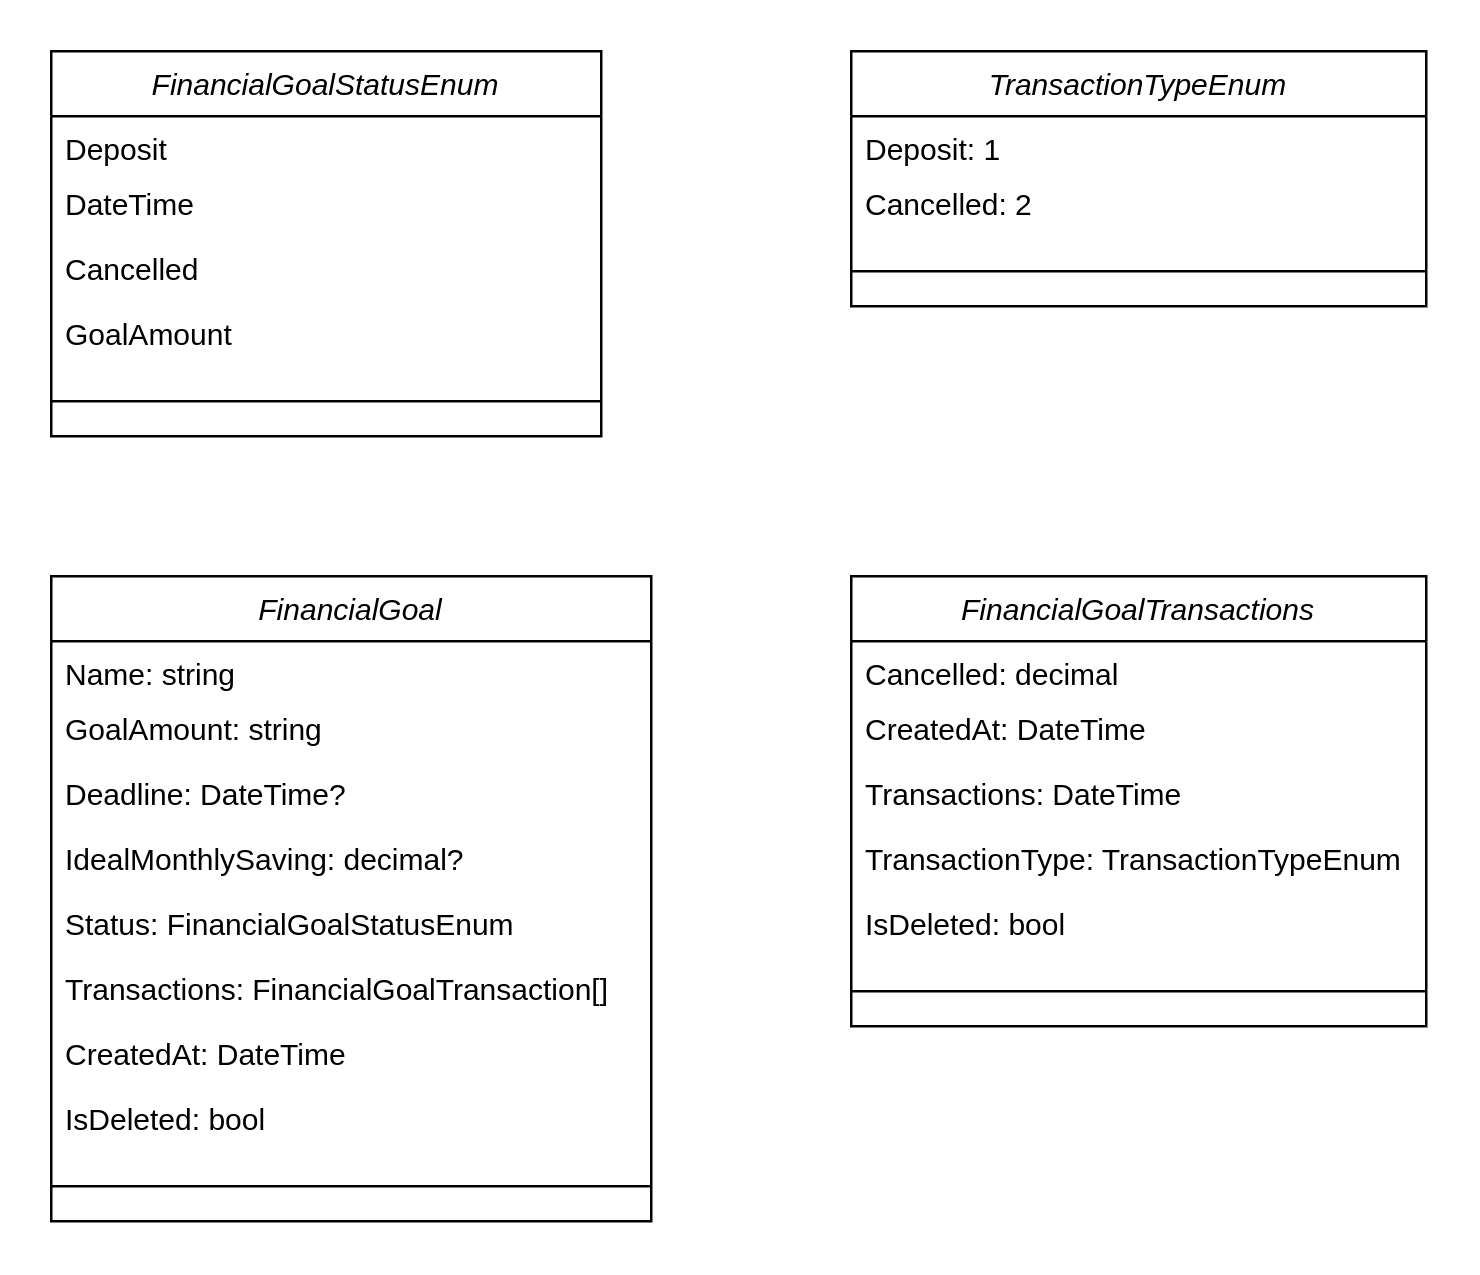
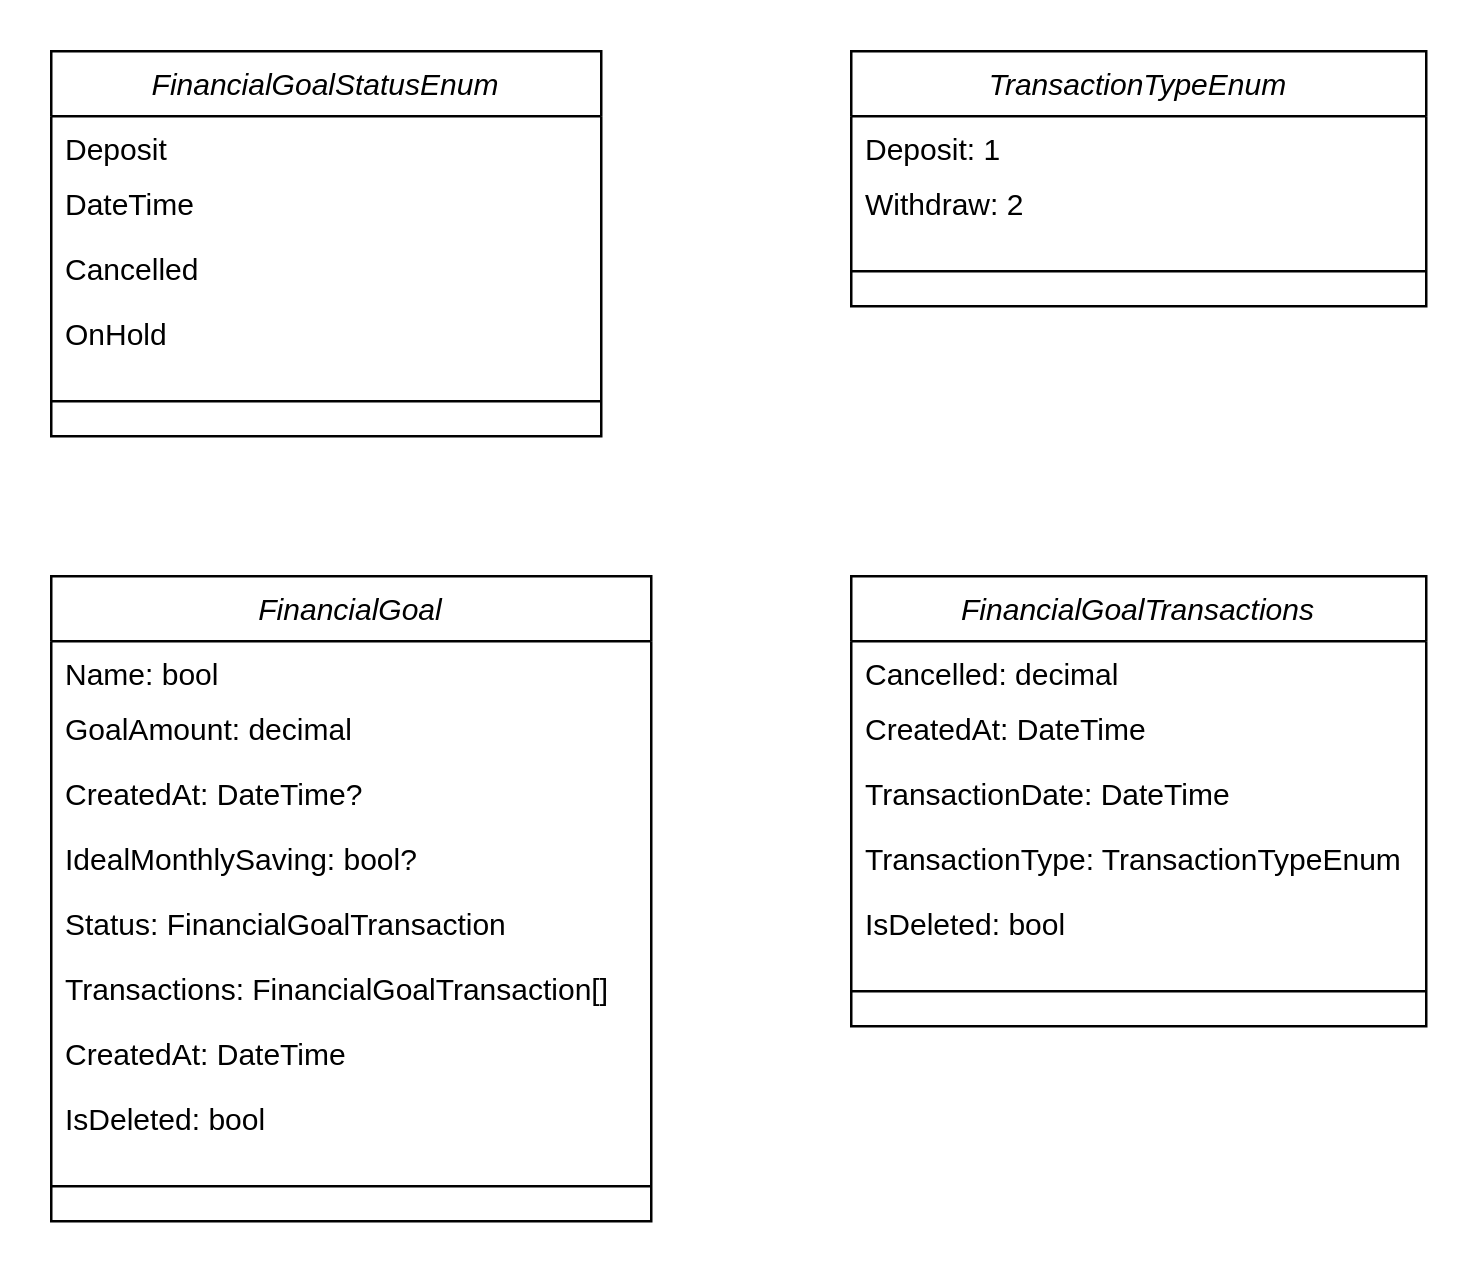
- <mxCell id="27" value="Cancelled: 2" style="text;align=left;verticalAlign=top;spacingLeft=4;spacingRight=4;overflow=hidden;rotatable=0;points=[[0,0.5],[1,0.5]];portConstraint=eastwest;rounded=0;shadow=0;html=0;" parent="25" vertex="1"><mxGeometry y="48" width="230" height="26" as="geometry" /></mxCell>
+ <mxCell id="27" value="Withdraw: 2" style="text;align=left;verticalAlign=top;spacingLeft=4;spacingRight=4;overflow=hidden;rotatable=0;points=[[0,0.5],[1,0.5]];portConstraint=eastwest;rounded=0;shadow=0;html=0;" parent="25" vertex="1"><mxGeometry y="48" width="230" height="26" as="geometry" /></mxCell>
- <mxCell id="16" value="GoalAmount" style="text;align=left;verticalAlign=top;spacingLeft=4;spacingRight=4;overflow=hidden;rotatable=0;points=[[0,0.5],[1,0.5]];portConstraint=eastwest;rounded=0;shadow=0;html=0;" parent="12" vertex="1"><mxGeometry y="100" width="220" height="26" as="geometry" /></mxCell>
+ <mxCell id="16" value="OnHold" style="text;align=left;verticalAlign=top;spacingLeft=4;spacingRight=4;overflow=hidden;rotatable=0;points=[[0,0.5],[1,0.5]];portConstraint=eastwest;rounded=0;shadow=0;html=0;" parent="12" vertex="1"><mxGeometry y="100" width="220" height="26" as="geometry" /></mxCell>
- <mxCell id="3" value="Name: string" style="text;align=left;verticalAlign=top;spacingLeft=4;spacingRight=4;overflow=hidden;rotatable=0;points=[[0,0.5],[1,0.5]];portConstraint=eastwest;" parent="2" vertex="1"><mxGeometry y="26" width="240" height="22" as="geometry" /></mxCell>
+ <mxCell id="3" value="Name: bool" style="text;align=left;verticalAlign=top;spacingLeft=4;spacingRight=4;overflow=hidden;rotatable=0;points=[[0,0.5],[1,0.5]];portConstraint=eastwest;" parent="2" vertex="1"><mxGeometry y="26" width="240" height="22" as="geometry" /></mxCell>
- <mxCell id="4" value="GoalAmount: string" style="text;align=left;verticalAlign=top;spacingLeft=4;spacingRight=4;overflow=hidden;rotatable=0;points=[[0,0.5],[1,0.5]];portConstraint=eastwest;rounded=0;shadow=0;html=0;" parent="2" vertex="1"><mxGeometry y="48" width="240" height="26" as="geometry" /></mxCell>
+ <mxCell id="4" value="GoalAmount: decimal" style="text;align=left;verticalAlign=top;spacingLeft=4;spacingRight=4;overflow=hidden;rotatable=0;points=[[0,0.5],[1,0.5]];portConstraint=eastwest;rounded=0;shadow=0;html=0;" parent="2" vertex="1"><mxGeometry y="48" width="240" height="26" as="geometry" /></mxCell>
- <mxCell id="5" value="Deadline: DateTime? " style="text;align=left;verticalAlign=top;spacingLeft=4;spacingRight=4;overflow=hidden;rotatable=0;points=[[0,0.5],[1,0.5]];portConstraint=eastwest;rounded=0;shadow=0;html=0;" parent="2" vertex="1"><mxGeometry y="74" width="240" height="26" as="geometry" /></mxCell>
+ <mxCell id="5" value="CreatedAt: DateTime? " style="text;align=left;verticalAlign=top;spacingLeft=4;spacingRight=4;overflow=hidden;rotatable=0;points=[[0,0.5],[1,0.5]];portConstraint=eastwest;rounded=0;shadow=0;html=0;" parent="2" vertex="1"><mxGeometry y="74" width="240" height="26" as="geometry" /></mxCell>
- <mxCell id="21" value="Transactions: DateTime " style="text;align=left;verticalAlign=top;spacingLeft=4;spacingRight=4;overflow=hidden;rotatable=0;points=[[0,0.5],[1,0.5]];portConstraint=eastwest;rounded=0;shadow=0;html=0;" parent="18" vertex="1"><mxGeometry y="74" width="230" height="26" as="geometry" /></mxCell>
+ <mxCell id="21" value="TransactionDate: DateTime " style="text;align=left;verticalAlign=top;spacingLeft=4;spacingRight=4;overflow=hidden;rotatable=0;points=[[0,0.5],[1,0.5]];portConstraint=eastwest;rounded=0;shadow=0;html=0;" parent="18" vertex="1"><mxGeometry y="74" width="230" height="26" as="geometry" /></mxCell>
- <mxCell id="6" value="IdealMonthlySaving: decimal?" style="text;align=left;verticalAlign=top;spacingLeft=4;spacingRight=4;overflow=hidden;rotatable=0;points=[[0,0.5],[1,0.5]];portConstraint=eastwest;rounded=0;shadow=0;html=0;" parent="2" vertex="1"><mxGeometry y="100" width="240" height="26" as="geometry" /></mxCell>
+ <mxCell id="6" value="IdealMonthlySaving: bool?" style="text;align=left;verticalAlign=top;spacingLeft=4;spacingRight=4;overflow=hidden;rotatable=0;points=[[0,0.5],[1,0.5]];portConstraint=eastwest;rounded=0;shadow=0;html=0;" parent="2" vertex="1"><mxGeometry y="100" width="240" height="26" as="geometry" /></mxCell>
- <mxCell id="7" value="Status: FinancialGoalStatusEnum" style="text;align=left;verticalAlign=top;spacingLeft=4;spacingRight=4;overflow=hidden;rotatable=0;points=[[0,0.5],[1,0.5]];portConstraint=eastwest;rounded=0;shadow=0;html=0;" parent="2" vertex="1"><mxGeometry y="126" width="240" height="26" as="geometry" /></mxCell>
+ <mxCell id="7" value="Status: FinancialGoalTransaction" style="text;align=left;verticalAlign=top;spacingLeft=4;spacingRight=4;overflow=hidden;rotatable=0;points=[[0,0.5],[1,0.5]];portConstraint=eastwest;rounded=0;shadow=0;html=0;" parent="2" vertex="1"><mxGeometry y="126" width="240" height="26" as="geometry" /></mxCell>
